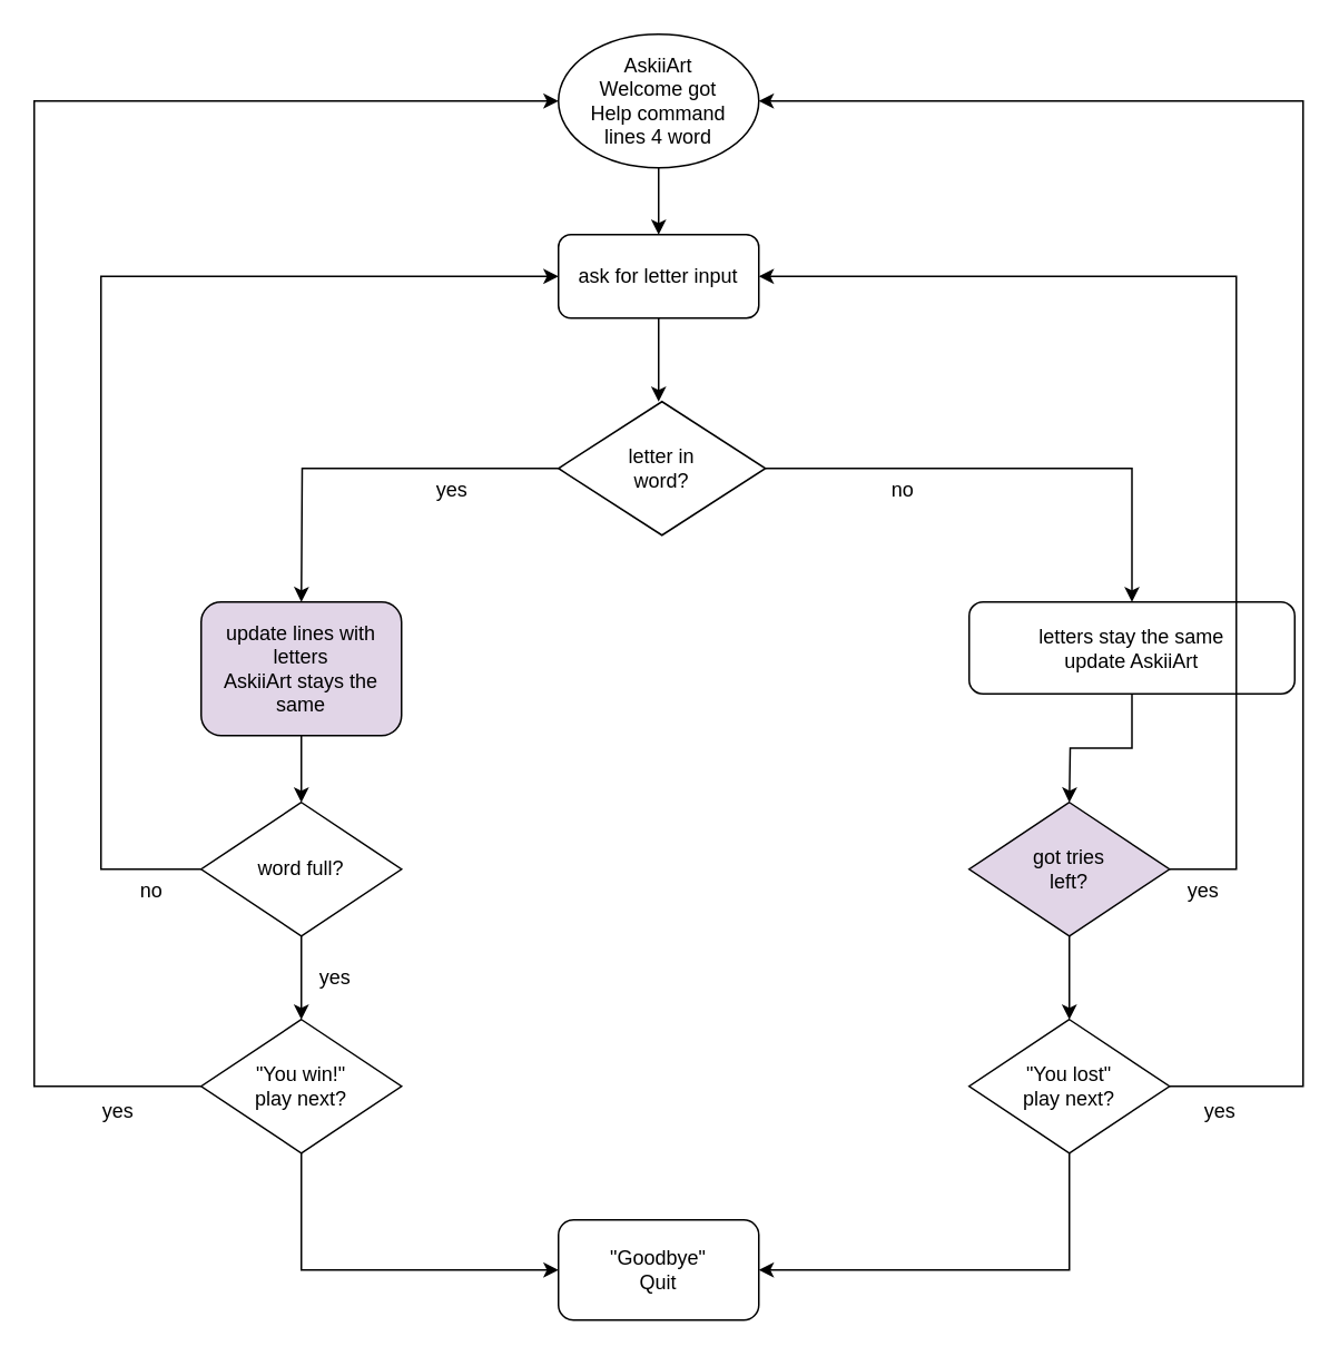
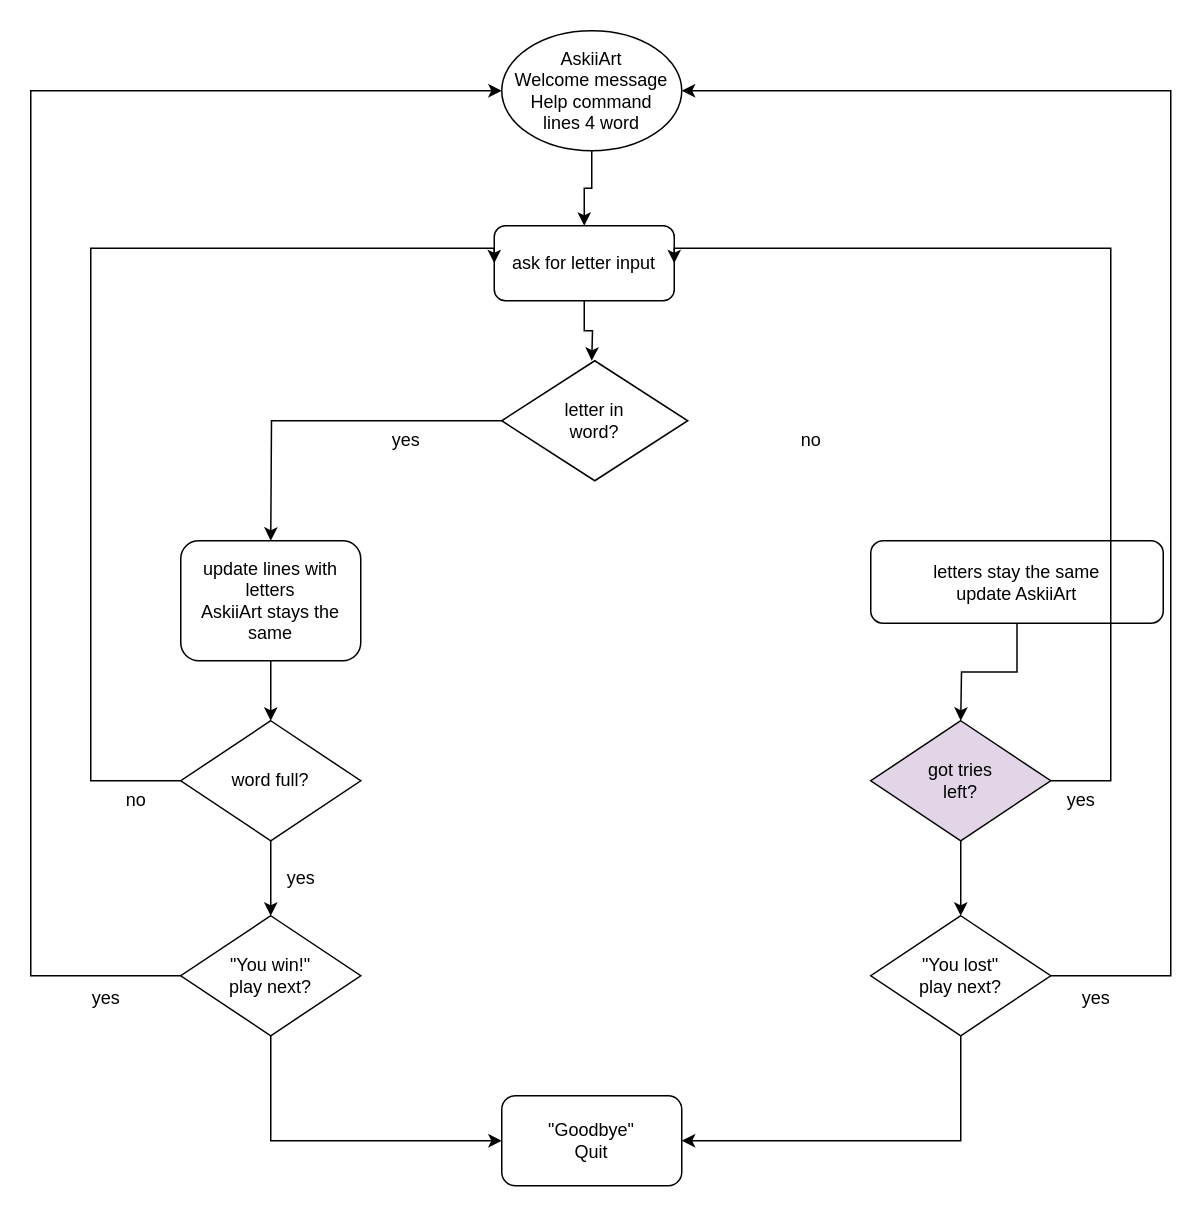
- <mxCell id="3" value="AskiiArt&lt;br&gt;Welcome got&lt;br&gt;Help command&lt;br&gt;lines 4 word" style="ellipse;whiteSpace=wrap;html=1;" parent="1" vertex="1"><mxGeometry x="334" y="20" width="120" height="80" as="geometry" /></mxCell>
+ <mxCell id="3" value="AskiiArt&lt;br&gt;Welcome message&lt;br&gt;Help command&lt;br&gt;lines 4 word" style="ellipse;whiteSpace=wrap;html=1;" parent="1" vertex="1"><mxGeometry x="334" y="20" width="120" height="80" as="geometry" /></mxCell>
- <mxCell id="5" value="ask for letter input" style="rounded=1;whiteSpace=wrap;html=1;" vertex="1" parent="1"><mxGeometry x="334" y="140" width="120" height="50" as="geometry" /></mxCell>
+ <mxCell id="5" value="ask for letter input" style="rounded=1;whiteSpace=wrap;html=1;" vertex="1" parent="1"><mxGeometry x="329" y="150" width="120" height="50" as="geometry" /></mxCell>
- <mxCell id="7" style="edgeStyle=orthogonalEdgeStyle;rounded=0;orthogonalLoop=1;jettySize=auto;html=1;" edge="1" parent="1" source="8" target="13"><mxGeometry relative="1" as="geometry" /></mxCell>
- <mxCell id="11" value="update lines with letters&lt;br&gt;AskiiArt stays the same" style="rounded=1;whiteSpace=wrap;html=1;fillColor=#e1d5e7;" vertex="1" parent="1"><mxGeometry x="120" y="360" width="120" height="80" as="geometry" /></mxCell>
+ <mxCell id="11" value="update lines with letters&lt;br&gt;AskiiArt stays the same" style="rounded=1;whiteSpace=wrap;html=1;" vertex="1" parent="1"><mxGeometry x="120" y="360" width="120" height="80" as="geometry" /></mxCell>
